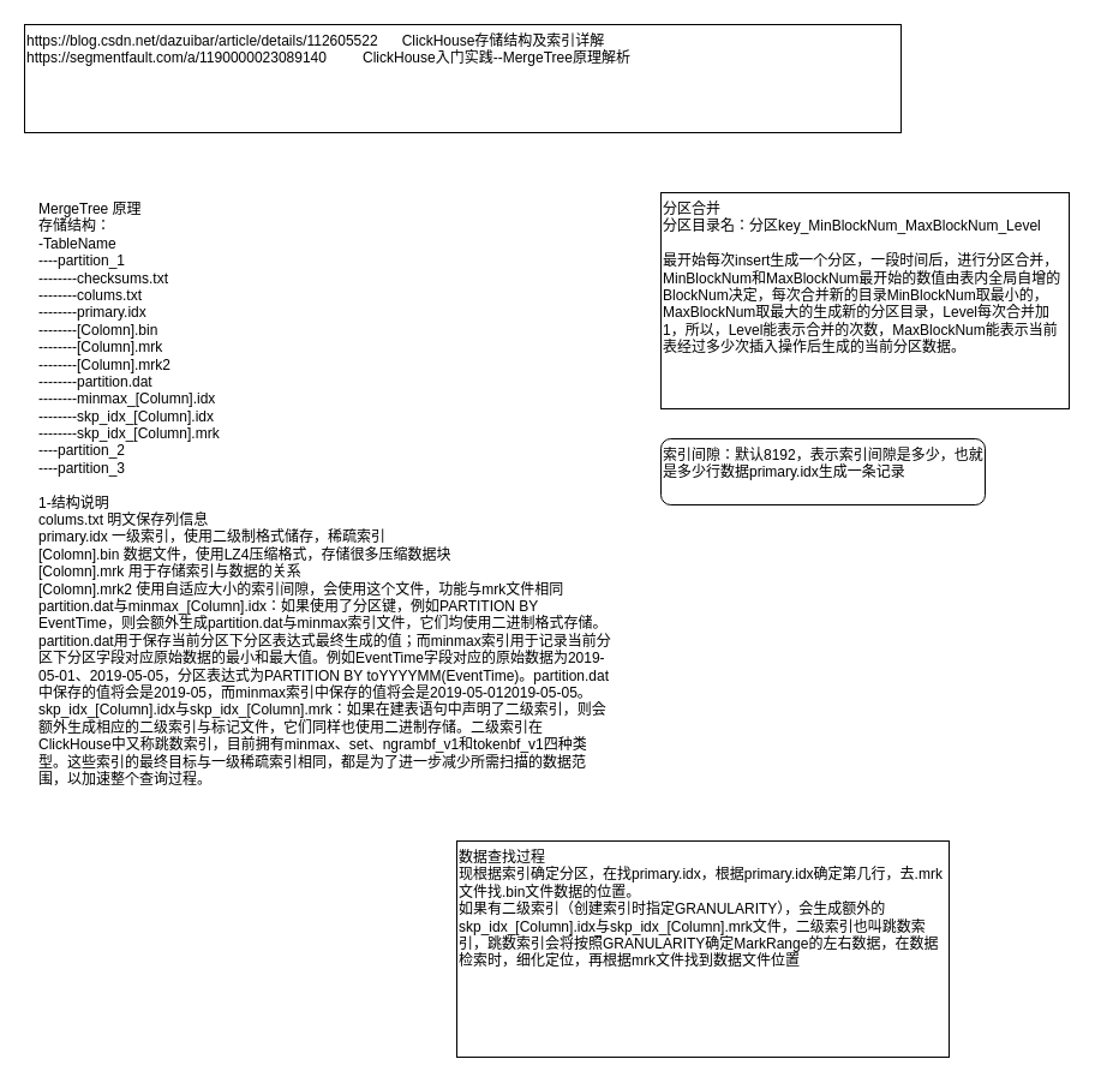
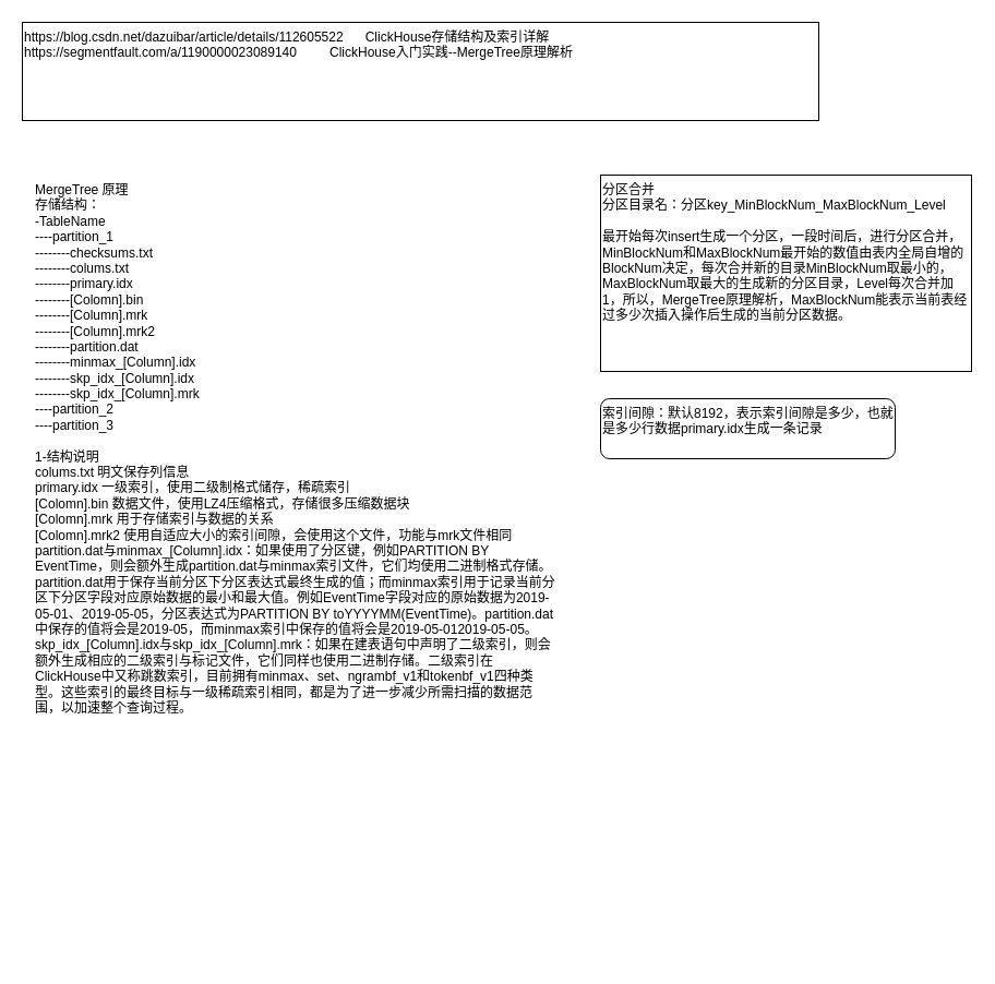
- <mxCell id="4" value="分区合并&lt;br&gt;分区目录名：分区key_&lt;span&gt;MinBlockNum_MaxBlockNum_&lt;/span&gt;&lt;span&gt;Level&lt;br&gt;&lt;/span&gt;&lt;span&gt;&lt;br&gt;最开始每次insert生成一个分区，一段时间后，进行分区合并，&lt;/span&gt;MinBlockNum和MaxBlockNum最开始的数值由表内全局自增的BlockNum决定，每次合并新的目录MinBlockNum取最小的，MaxBlockNum取最大的生成新的分区目录，Level每次合并加1，所以，Level能表示合并的次数，MaxBlockNum能表示当前表经过多少次插入操作后生成的当前分区数据。&lt;span&gt;&lt;br&gt;&lt;/span&gt;" style="rounded=0;whiteSpace=wrap;html=1;align=left;verticalAlign=top;" vertex="1" parent="1"><mxGeometry x="550" y="160" width="340" height="180" as="geometry" /></mxCell>
+ <mxCell id="4" value="分区合并&lt;br&gt;分区目录名：分区key_&lt;span&gt;MinBlockNum_MaxBlockNum_&lt;/span&gt;&lt;span&gt;Level&lt;br&gt;&lt;/span&gt;&lt;span&gt;&lt;br&gt;最开始每次insert生成一个分区，一段时间后，进行分区合并，&lt;/span&gt;MinBlockNum和MaxBlockNum最开始的数值由表内全局自增的BlockNum决定，每次合并新的目录MinBlockNum取最小的，MaxBlockNum取最大的生成新的分区目录，Level每次合并加1，所以，MergeTree原理解析，MaxBlockNum能表示当前表经过多少次插入操作后生成的当前分区数据。&lt;span&gt;&lt;br&gt;&lt;/span&gt;" style="rounded=0;whiteSpace=wrap;html=1;align=left;verticalAlign=top;" vertex="1" parent="1"><mxGeometry x="550" y="160" width="340" height="180" as="geometry" /></mxCell>
- <mxCell id="6" value="数据查找过程&lt;br&gt;现根据索引确定分区，在找primary.idx，根据primary.idx确定第几行，去.mrk文件找.bin文件数据的位置。&lt;br&gt;如果有二级索引（创建索引时指定GRANULARITY），会生成额外的skp_idx_[Column].idx与skp_idx_[Column].mrk文件，二级索引也叫跳数索引，跳数索引会将按照GRANULARITY确定MarkRange的左右数据，在数据检索时，细化定位，再根据mrk文件找到数据文件位置" style="rounded=0;whiteSpace=wrap;html=1;align=left;verticalAlign=top;" vertex="1" parent="1"><mxGeometry x="380" y="700" width="410" height="180" as="geometry" /></mxCell>
